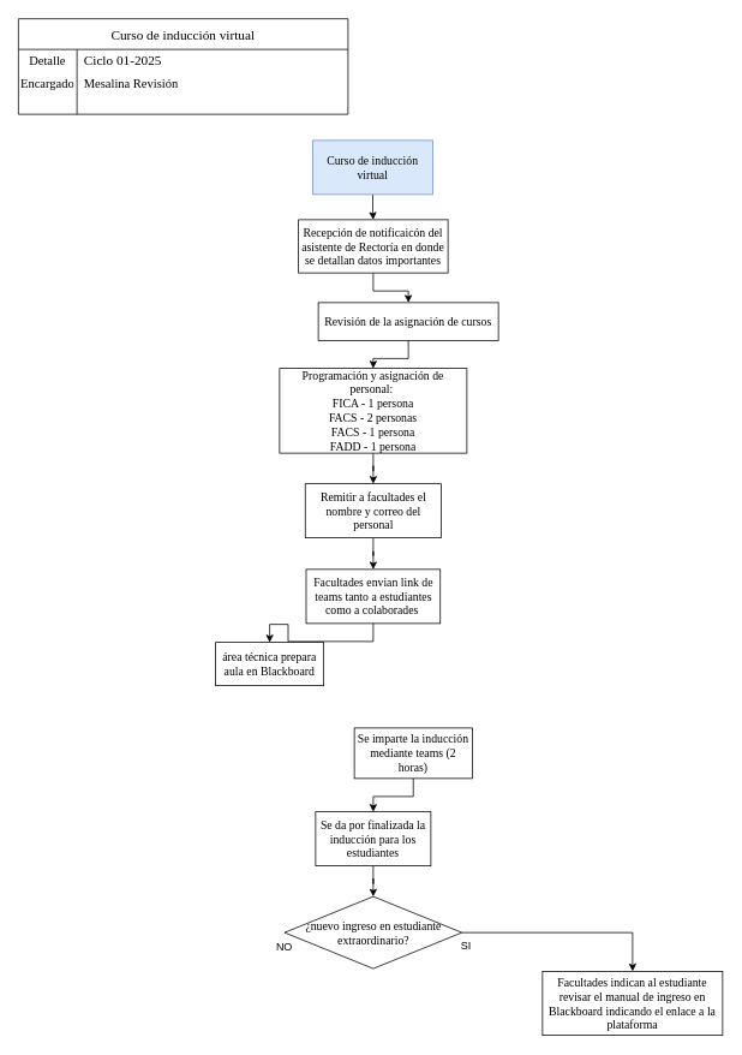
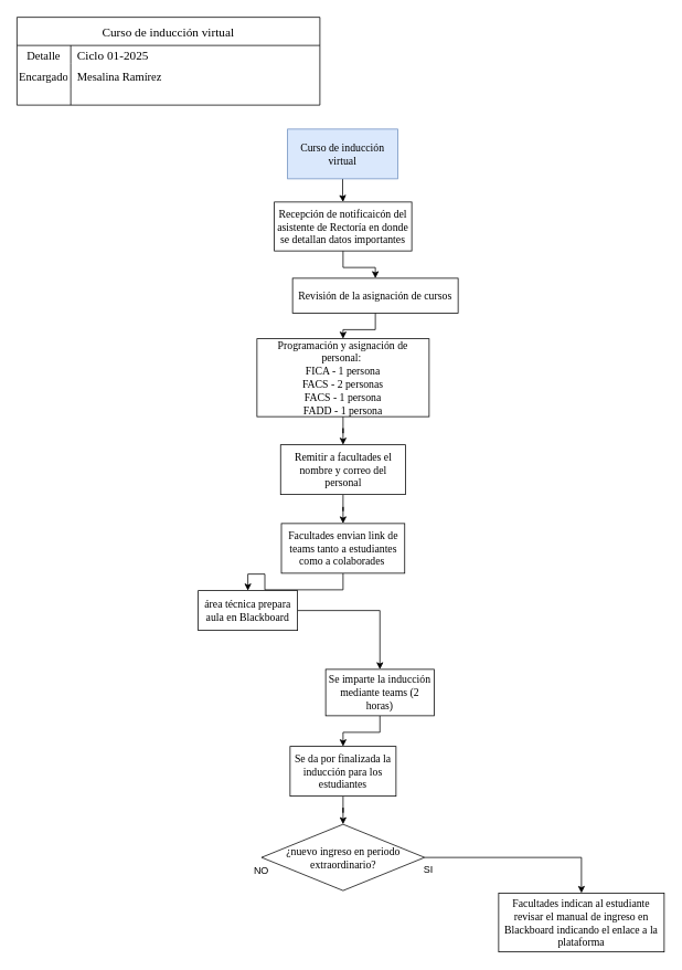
- <mxCell id="9" value="&lt;span style=&quot;font-size: 14px;&quot;&gt;Mesalina Revisión&lt;/span&gt;" style="shape=partialRectangle;html=1;whiteSpace=wrap;connectable=0;fillColor=none;top=0;left=0;bottom=0;right=0;align=left;spacingLeft=6;overflow=hidden;strokeColor=inherit;fontSize=16;fontFamily=Times New Roman;" vertex="1" parent="7"><mxGeometry x="65" width="301" height="30" as="geometry"><mxRectangle width="301" height="30" as="alternateBounds" /></mxGeometry></mxCell>
+ <mxCell id="9" value="&lt;span style=&quot;font-size: 14px;&quot;&gt;Mesalina Ramírez&lt;/span&gt;" style="shape=partialRectangle;html=1;whiteSpace=wrap;connectable=0;fillColor=none;top=0;left=0;bottom=0;right=0;align=left;spacingLeft=6;overflow=hidden;strokeColor=inherit;fontSize=16;fontFamily=Times New Roman;" vertex="1" parent="7"><mxGeometry x="65" width="301" height="30" as="geometry"><mxRectangle width="301" height="30" as="alternateBounds" /></mxGeometry></mxCell>
+ <mxCell id="25" value="" style="edgeStyle=orthogonalEdgeStyle;rounded=0;orthogonalLoop=1;jettySize=auto;html=1;fontSize=13;" edge="1" parent="1" source="26" target="28"><mxGeometry relative="1" as="geometry" /></mxCell>
- <mxCell id="32" value="&lt;font face=&quot;Times New Roman&quot;&gt;¿nuevo ingreso en estudiante extraordinario?&lt;/font&gt;" style="rhombus;whiteSpace=wrap;html=1;fontSize=13;rounded=0;" vertex="1" parent="1"><mxGeometry x="315.5" y="994" width="197" height="80" as="geometry" /></mxCell>
+ <mxCell id="32" value="&lt;font face=&quot;Times New Roman&quot;&gt;¿nuevo ingreso en periodo extraordinario?&lt;/font&gt;" style="rhombus;whiteSpace=wrap;html=1;fontSize=13;rounded=0;" vertex="1" parent="1"><mxGeometry x="315.5" y="994" width="197" height="80" as="geometry" /></mxCell>
